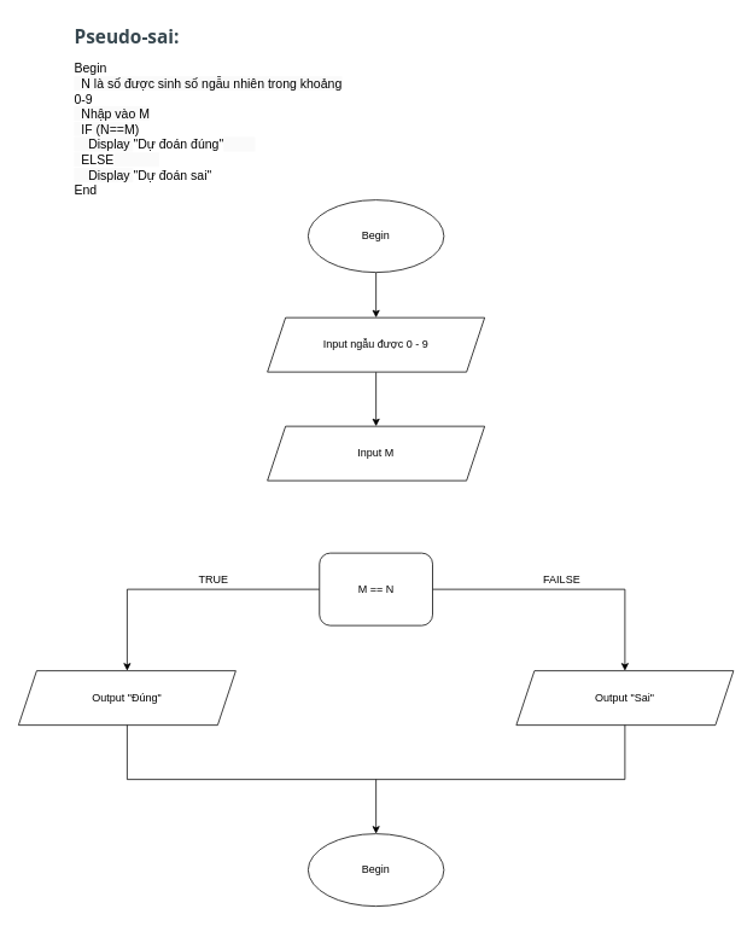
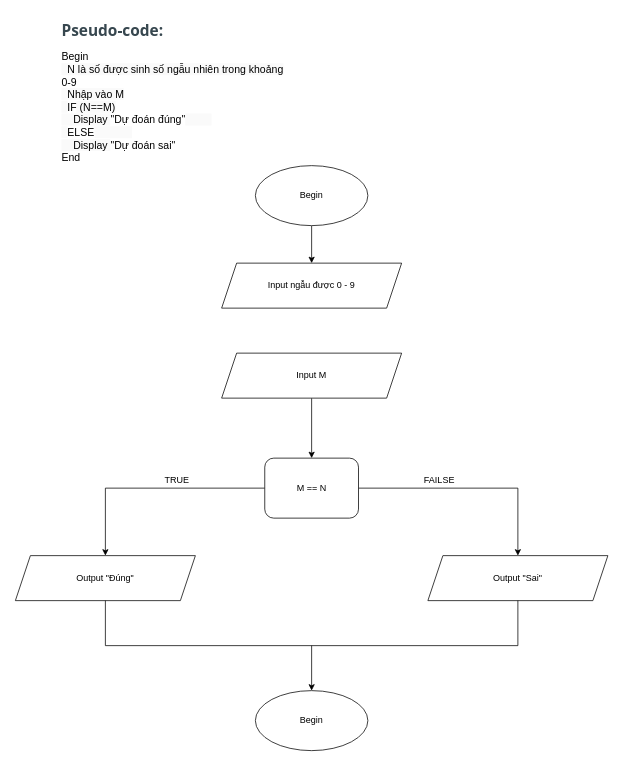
- <mxCell id="2" value="&lt;h4 id=&quot;yui_3_17_2_1_1653982213211_51&quot; style=&quot;box-sizing: border-box ; margin-top: 0px ; margin-bottom: 0.5rem ; font-family: &amp;#34;open sans&amp;#34; ; line-height: 1.3 ; color: rgb(55 , 71 , 79) ; font-size: 1.286rem ; font-style: normal ; letter-spacing: normal ; text-align: left ; text-indent: 0px ; text-transform: none ; word-spacing: 0px ; background-color: rgb(255 , 255 , 255)&quot;&gt;&lt;span id=&quot;yui_3_17_2_1_1653982213211_50&quot; style=&quot;box-sizing: border-box&quot;&gt;Pseudo-sai:&lt;/span&gt;&lt;/h4&gt;" style="text;whiteSpace=wrap;html=1;" vertex="1" parent="1"><mxGeometry x="80" y="20" width="140" height="50" as="geometry" /></mxCell>
+ <mxCell id="2" value="&lt;h4 id=&quot;yui_3_17_2_1_1653982213211_51&quot; style=&quot;box-sizing: border-box ; margin-top: 0px ; margin-bottom: 0.5rem ; font-family: &amp;#34;open sans&amp;#34; ; line-height: 1.3 ; color: rgb(55 , 71 , 79) ; font-size: 1.286rem ; font-style: normal ; letter-spacing: normal ; text-align: left ; text-indent: 0px ; text-transform: none ; word-spacing: 0px ; background-color: rgb(255 , 255 , 255)&quot;&gt;&lt;span id=&quot;yui_3_17_2_1_1653982213211_50&quot; style=&quot;box-sizing: border-box&quot;&gt;Pseudo-code:&lt;/span&gt;&lt;/h4&gt;" style="text;whiteSpace=wrap;html=1;" vertex="1" parent="1"><mxGeometry x="80" y="20" width="140" height="50" as="geometry" /></mxCell>
- <mxCell id="6" style="edgeStyle=orthogonalEdgeStyle;rounded=0;orthogonalLoop=1;jettySize=auto;html=1;exitX=0.5;exitY=1;exitDx=0;exitDy=0;entryX=0.5;entryY=0;entryDx=0;entryDy=0;" edge="1" parent="1" source="7" target="9"><mxGeometry relative="1" as="geometry" /></mxCell>
+ <mxCell id="8" style="edgeStyle=orthogonalEdgeStyle;rounded=0;orthogonalLoop=1;jettySize=auto;html=1;exitX=0.5;exitY=1;exitDx=0;exitDy=0;" edge="1" parent="1" source="9" target="12"><mxGeometry relative="1" as="geometry" /></mxCell>
- <mxCell id="21" value="FAILSE" style="text;html=1;align=center;verticalAlign=middle;resizable=0;points=[];autosize=1;" vertex="1" parent="1"><mxGeometry x="590" y="630" width="60" height="20" as="geometry" /></mxCell>
+ <mxCell id="21" value="FAILSE" style="text;html=1;align=center;verticalAlign=middle;resizable=0;points=[];autosize=1;" vertex="1" parent="1"><mxGeometry x="555" y="630" width="60" height="20" as="geometry" /></mxCell>
